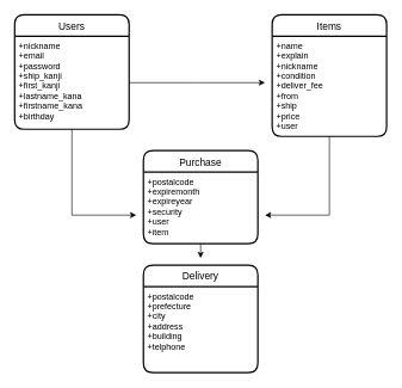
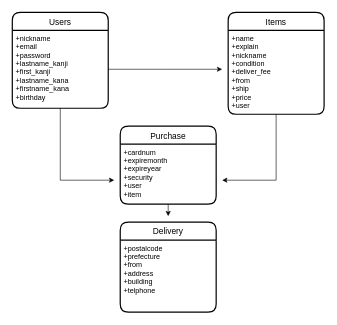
- <mxCell id="3" value="+nickname&#10;+email&#10;+password&#10;+ship_kanji&#10;+first_kanji&#10;+lastname_kana&#10;+firstname_kana&#10;+birthday" style="align=left;strokeColor=none;fillColor=none;spacingLeft=4;fontSize=12;verticalAlign=top;resizable=0;rotatable=0;part=1;" parent="2" vertex="1"><mxGeometry y="30" width="160" height="130" as="geometry" /></mxCell>
+ <mxCell id="3" value="+nickname&#10;+email&#10;+password&#10;+lastname_kanji&#10;+first_kanji&#10;+lastname_kana&#10;+firstname_kana&#10;+birthday" style="align=left;strokeColor=none;fillColor=none;spacingLeft=4;fontSize=12;verticalAlign=top;resizable=0;rotatable=0;part=1;" parent="2" vertex="1"><mxGeometry y="30" width="160" height="130" as="geometry" /></mxCell>
- <mxCell id="7" value="+postalcode&#10;+expiremonth&#10;+expireyear&#10;+security&#10;+user&#10;+item" style="align=left;strokeColor=none;fillColor=none;spacingLeft=4;fontSize=12;verticalAlign=top;resizable=0;rotatable=0;part=1;" parent="6" vertex="1"><mxGeometry y="30" width="160" height="100" as="geometry" /></mxCell>
+ <mxCell id="7" value="+cardnum&#10;+expiremonth&#10;+expireyear&#10;+security&#10;+user&#10;+item" style="align=left;strokeColor=none;fillColor=none;spacingLeft=4;fontSize=12;verticalAlign=top;resizable=0;rotatable=0;part=1;" parent="6" vertex="1"><mxGeometry y="30" width="160" height="100" as="geometry" /></mxCell>
- <mxCell id="9" value="+postalcode&#10;+prefecture&#10;+city&#10;+address&#10;+building&#10;+telphone" style="align=left;strokeColor=none;fillColor=none;spacingLeft=4;fontSize=12;verticalAlign=top;resizable=0;rotatable=0;part=1;" parent="8" vertex="1"><mxGeometry y="30" width="160" height="120" as="geometry" /></mxCell>
+ <mxCell id="9" value="+postalcode&#10;+prefecture&#10;+from&#10;+address&#10;+building&#10;+telphone" style="align=left;strokeColor=none;fillColor=none;spacingLeft=4;fontSize=12;verticalAlign=top;resizable=0;rotatable=0;part=1;" parent="8" vertex="1"><mxGeometry y="30" width="160" height="120" as="geometry" /></mxCell>
